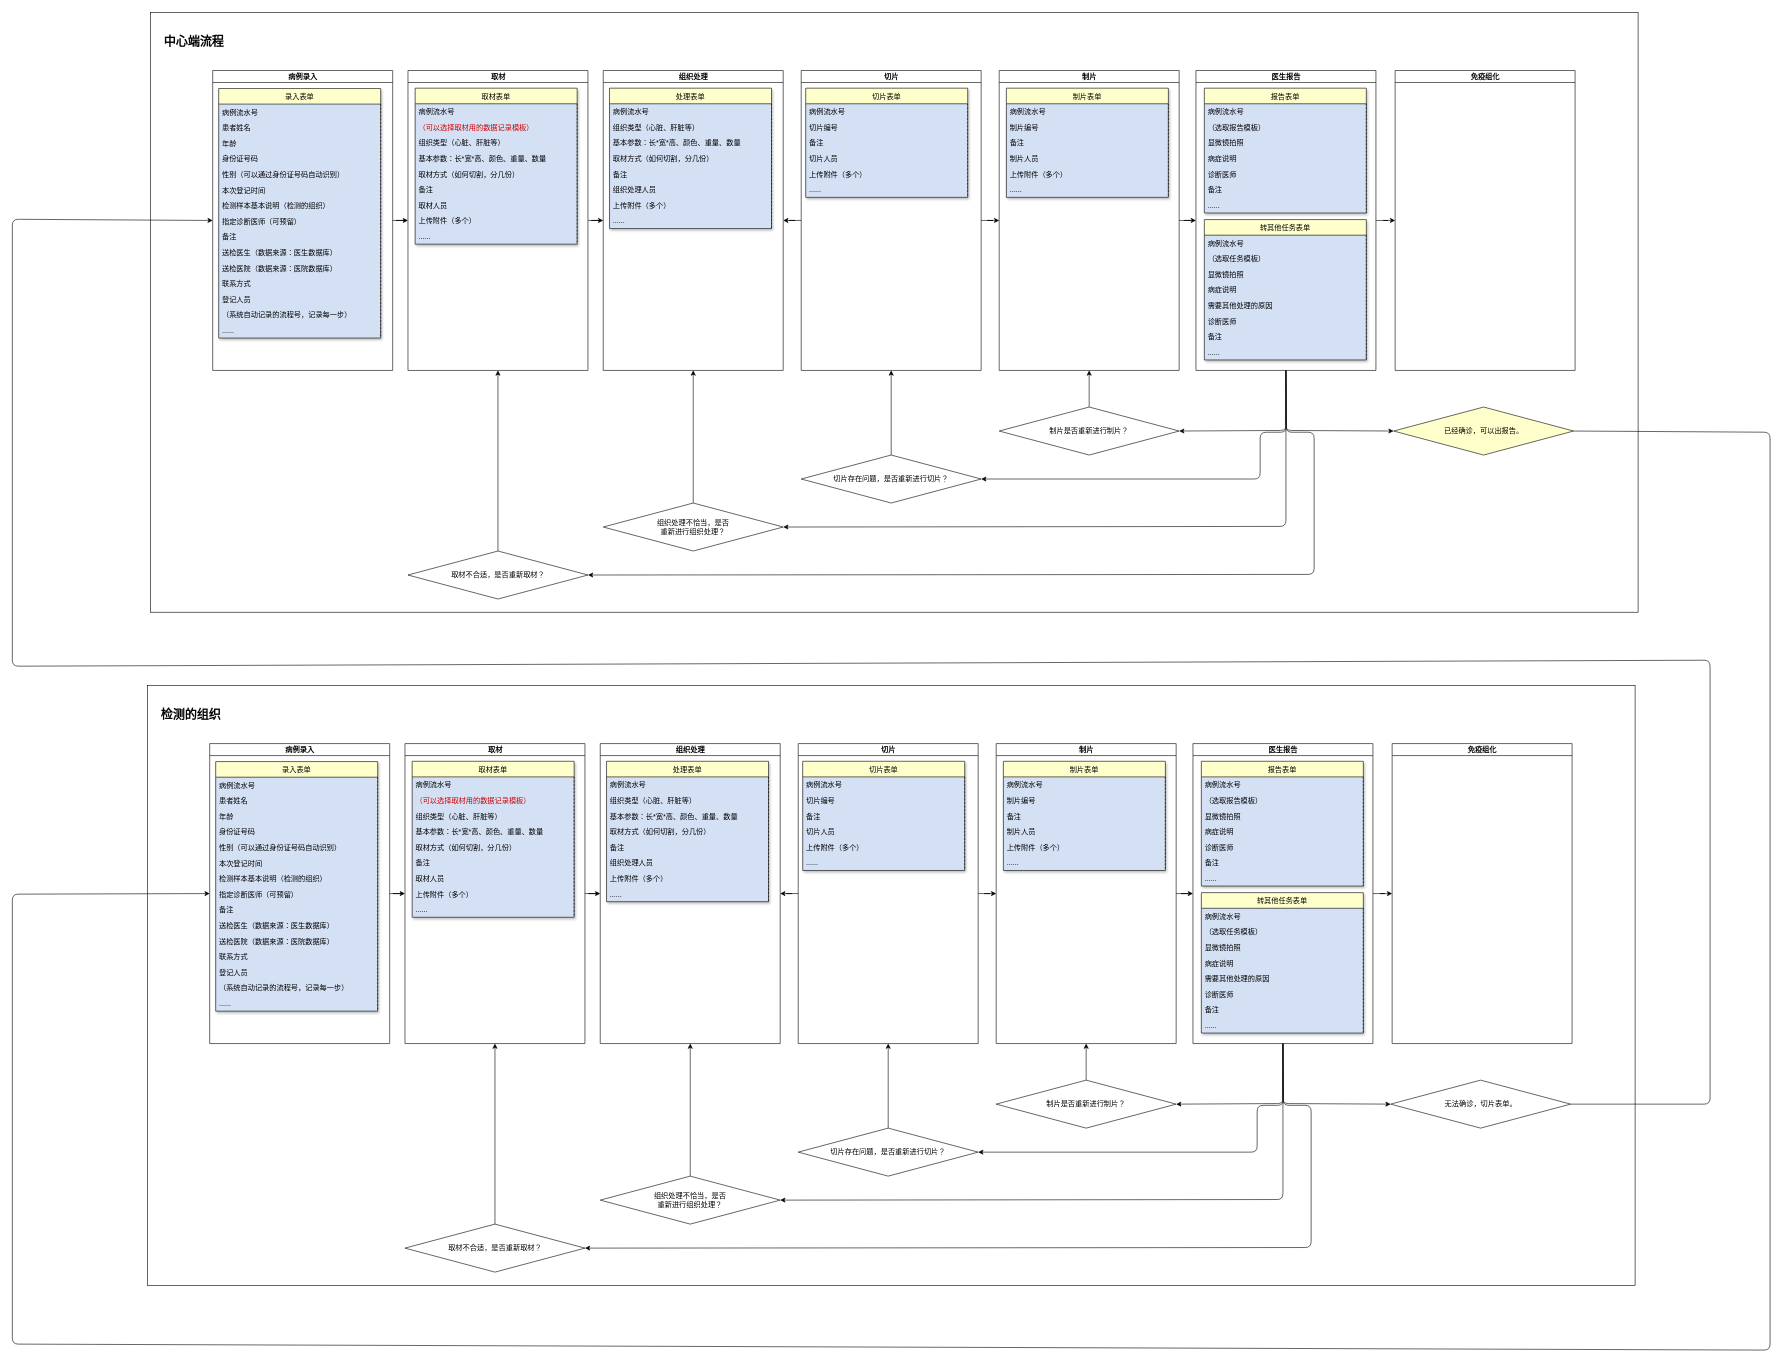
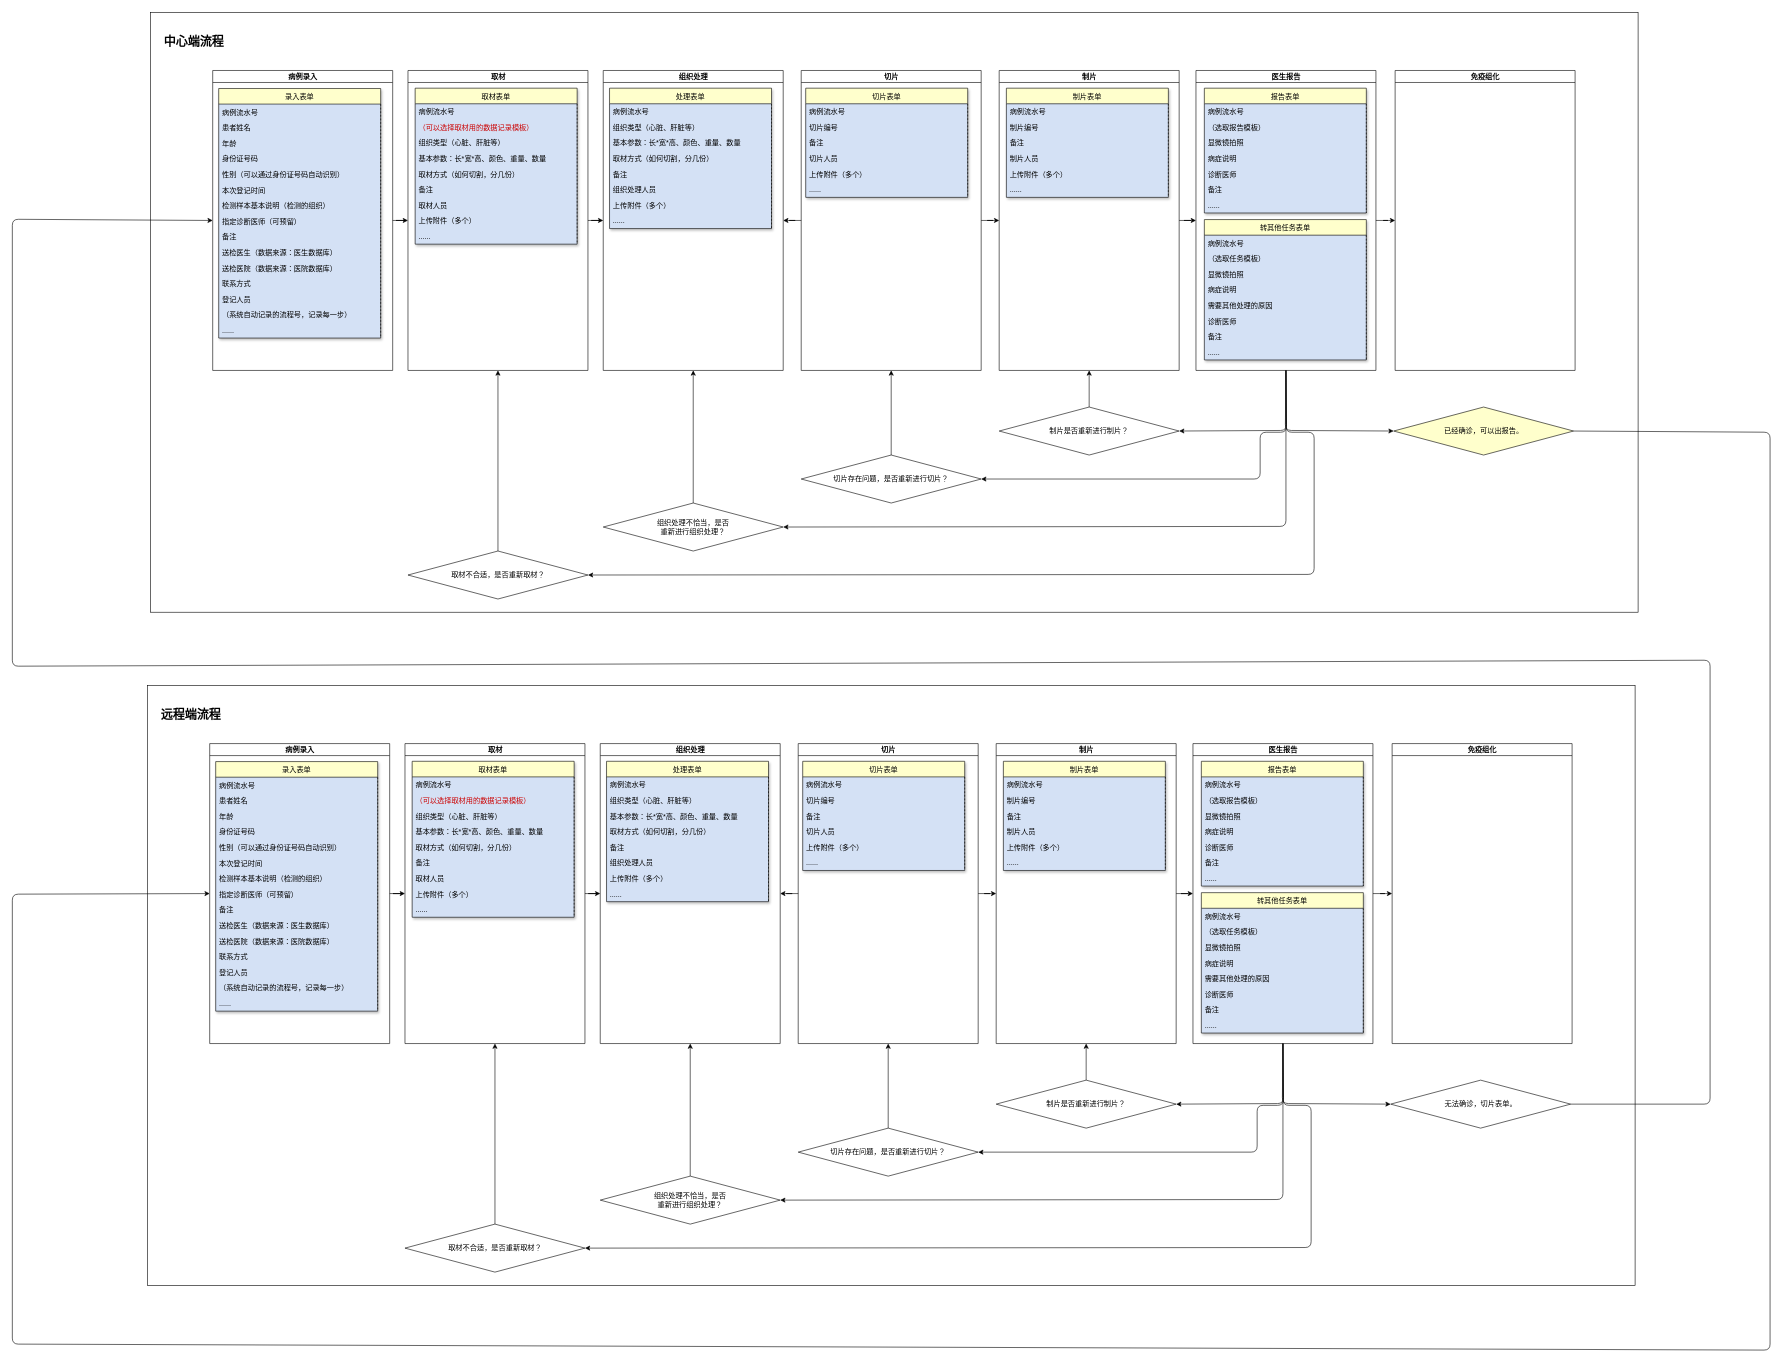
- <mxCell id="142" value="检测的组织" style="text;html=1;strokeColor=none;fillColor=none;align=center;verticalAlign=middle;whiteSpace=wrap;rounded=0;shadow=0;labelBorderColor=none;fontStyle=1;fontSize=20;" vertex="1" parent="99"><mxGeometry x="8" y="28" width="130" height="41" as="geometry" /></mxCell>
+ <mxCell id="142" value="远程端流程" style="text;html=1;strokeColor=none;fillColor=none;align=center;verticalAlign=middle;whiteSpace=wrap;rounded=0;shadow=0;labelBorderColor=none;fontStyle=1;fontSize=20;" vertex="1" parent="99"><mxGeometry x="8" y="28" width="130" height="41" as="geometry" /></mxCell>
